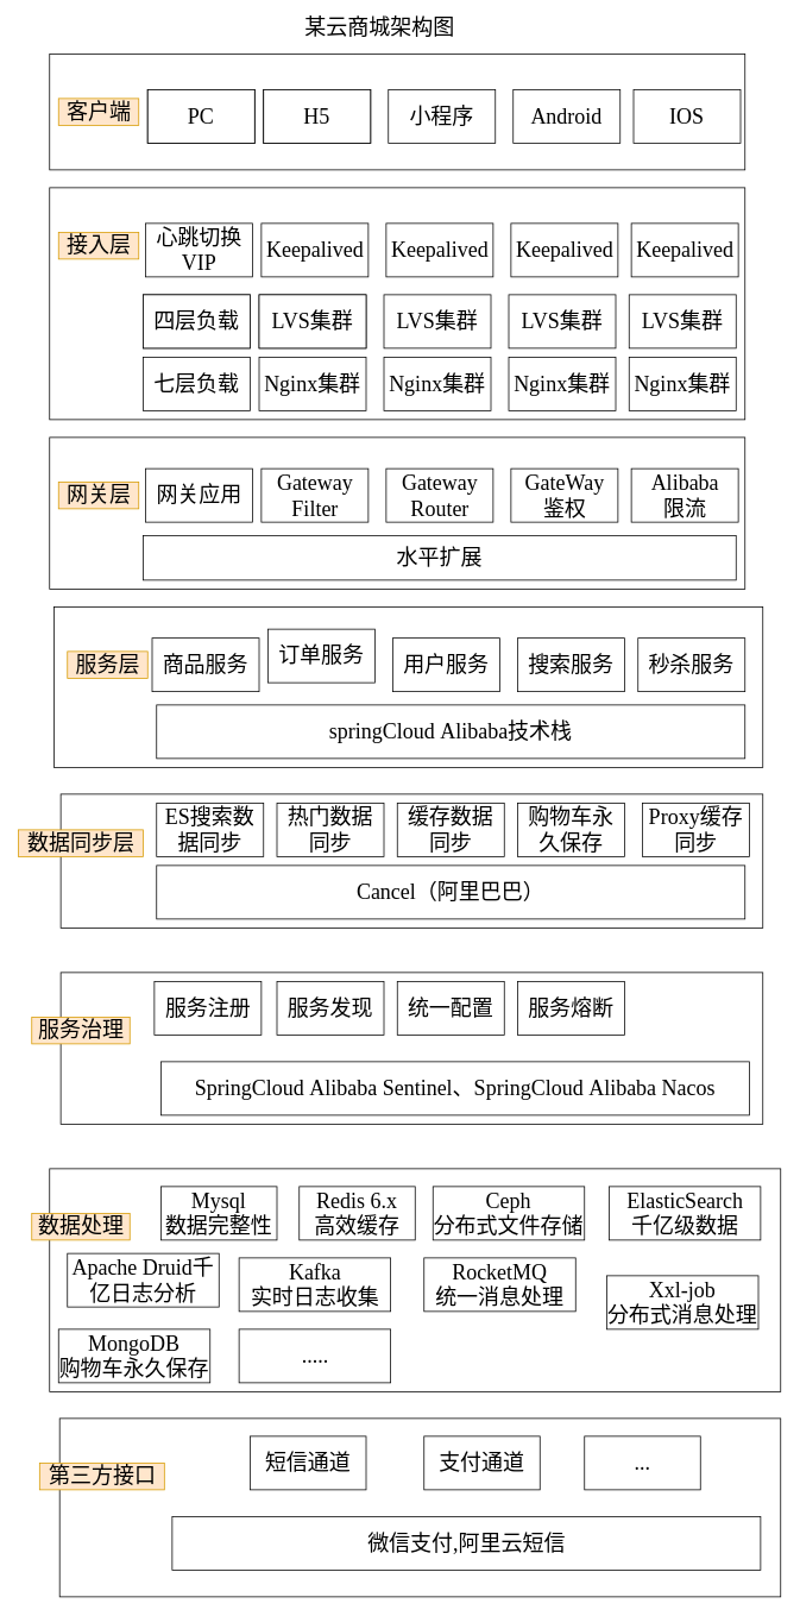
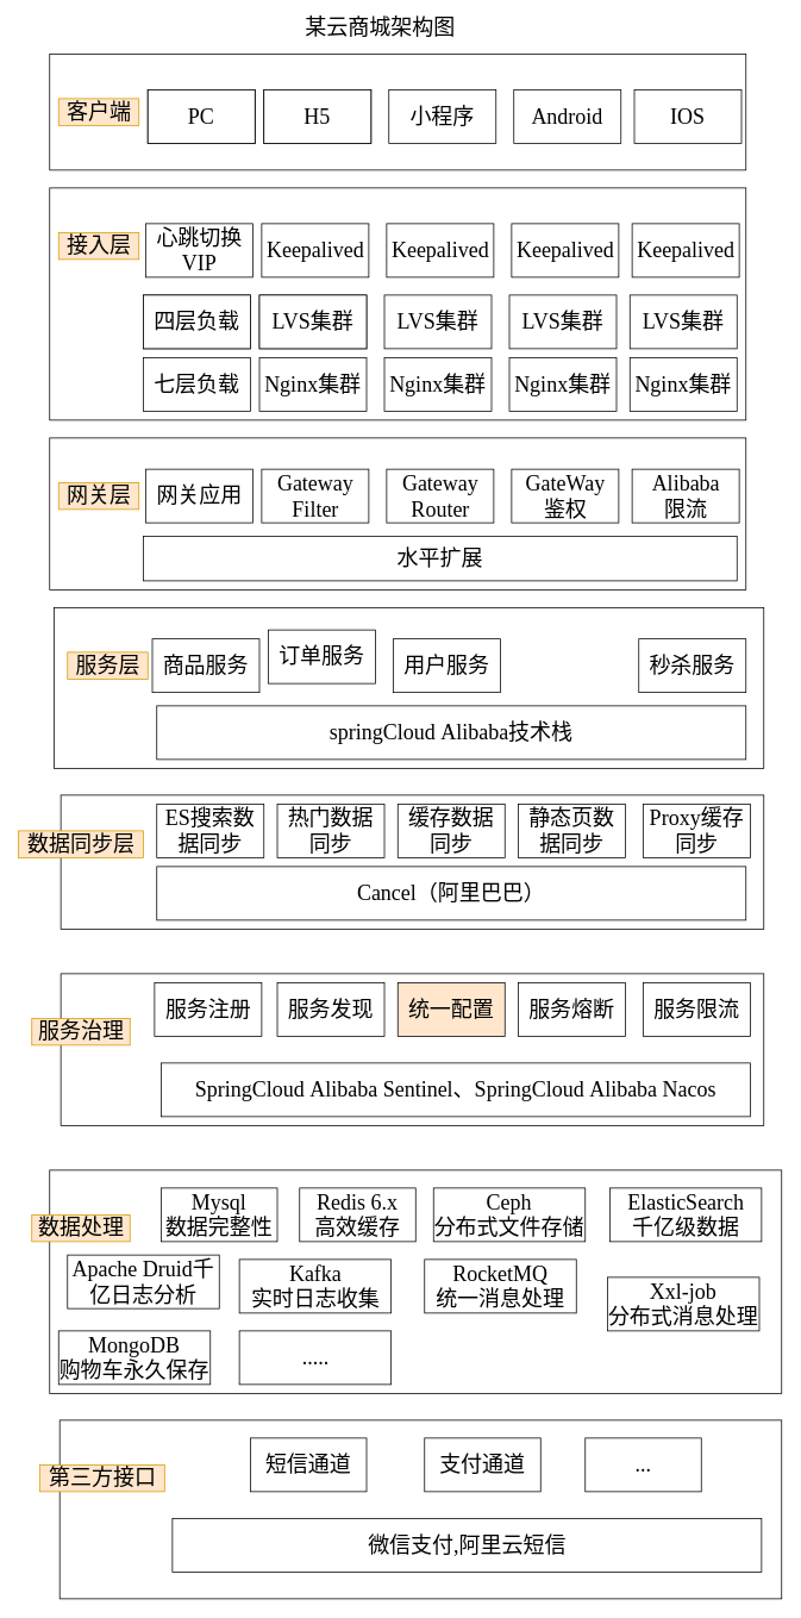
- <mxCell id="39" value="搜索服务" style="rounded=0;whiteSpace=wrap;html=1;fontFamily=Georgia;fontSize=24;" vertex="1" parent="1"><mxGeometry x="580" y="715" width="120" height="60" as="geometry" /></mxCell>
- <mxCell id="60" value="购物车永久保存" style="rounded=0;whiteSpace=wrap;html=1;fontFamily=Georgia;fontSize=24;" vertex="1" parent="1"><mxGeometry x="580" y="900" width="120" height="60" as="geometry" /></mxCell>
+ <mxCell id="60" value="静态页数据同步" style="rounded=0;whiteSpace=wrap;html=1;fontFamily=Georgia;fontSize=24;" vertex="1" parent="1"><mxGeometry x="580" y="900" width="120" height="60" as="geometry" /></mxCell>
- <mxCell id="65" value="统一配置" style="rounded=0;whiteSpace=wrap;html=1;fontFamily=Georgia;fontSize=24;" vertex="1" parent="1"><mxGeometry x="445" y="1100" width="120" height="60" as="geometry" /></mxCell>
+ <mxCell id="65" value="统一配置" style="rounded=0;whiteSpace=wrap;html=1;fontFamily=Georgia;fontSize=24;fillColor=#ffe6cc;" vertex="1" parent="1"><mxGeometry x="445" y="1100" width="120" height="60" as="geometry" /></mxCell>
+ <mxCell id="67" value="服务限流" style="rounded=0;whiteSpace=wrap;html=1;fontFamily=Georgia;fontSize=24;" vertex="1" parent="1"><mxGeometry x="720" y="1100" width="120" height="60" as="geometry" /></mxCell>
